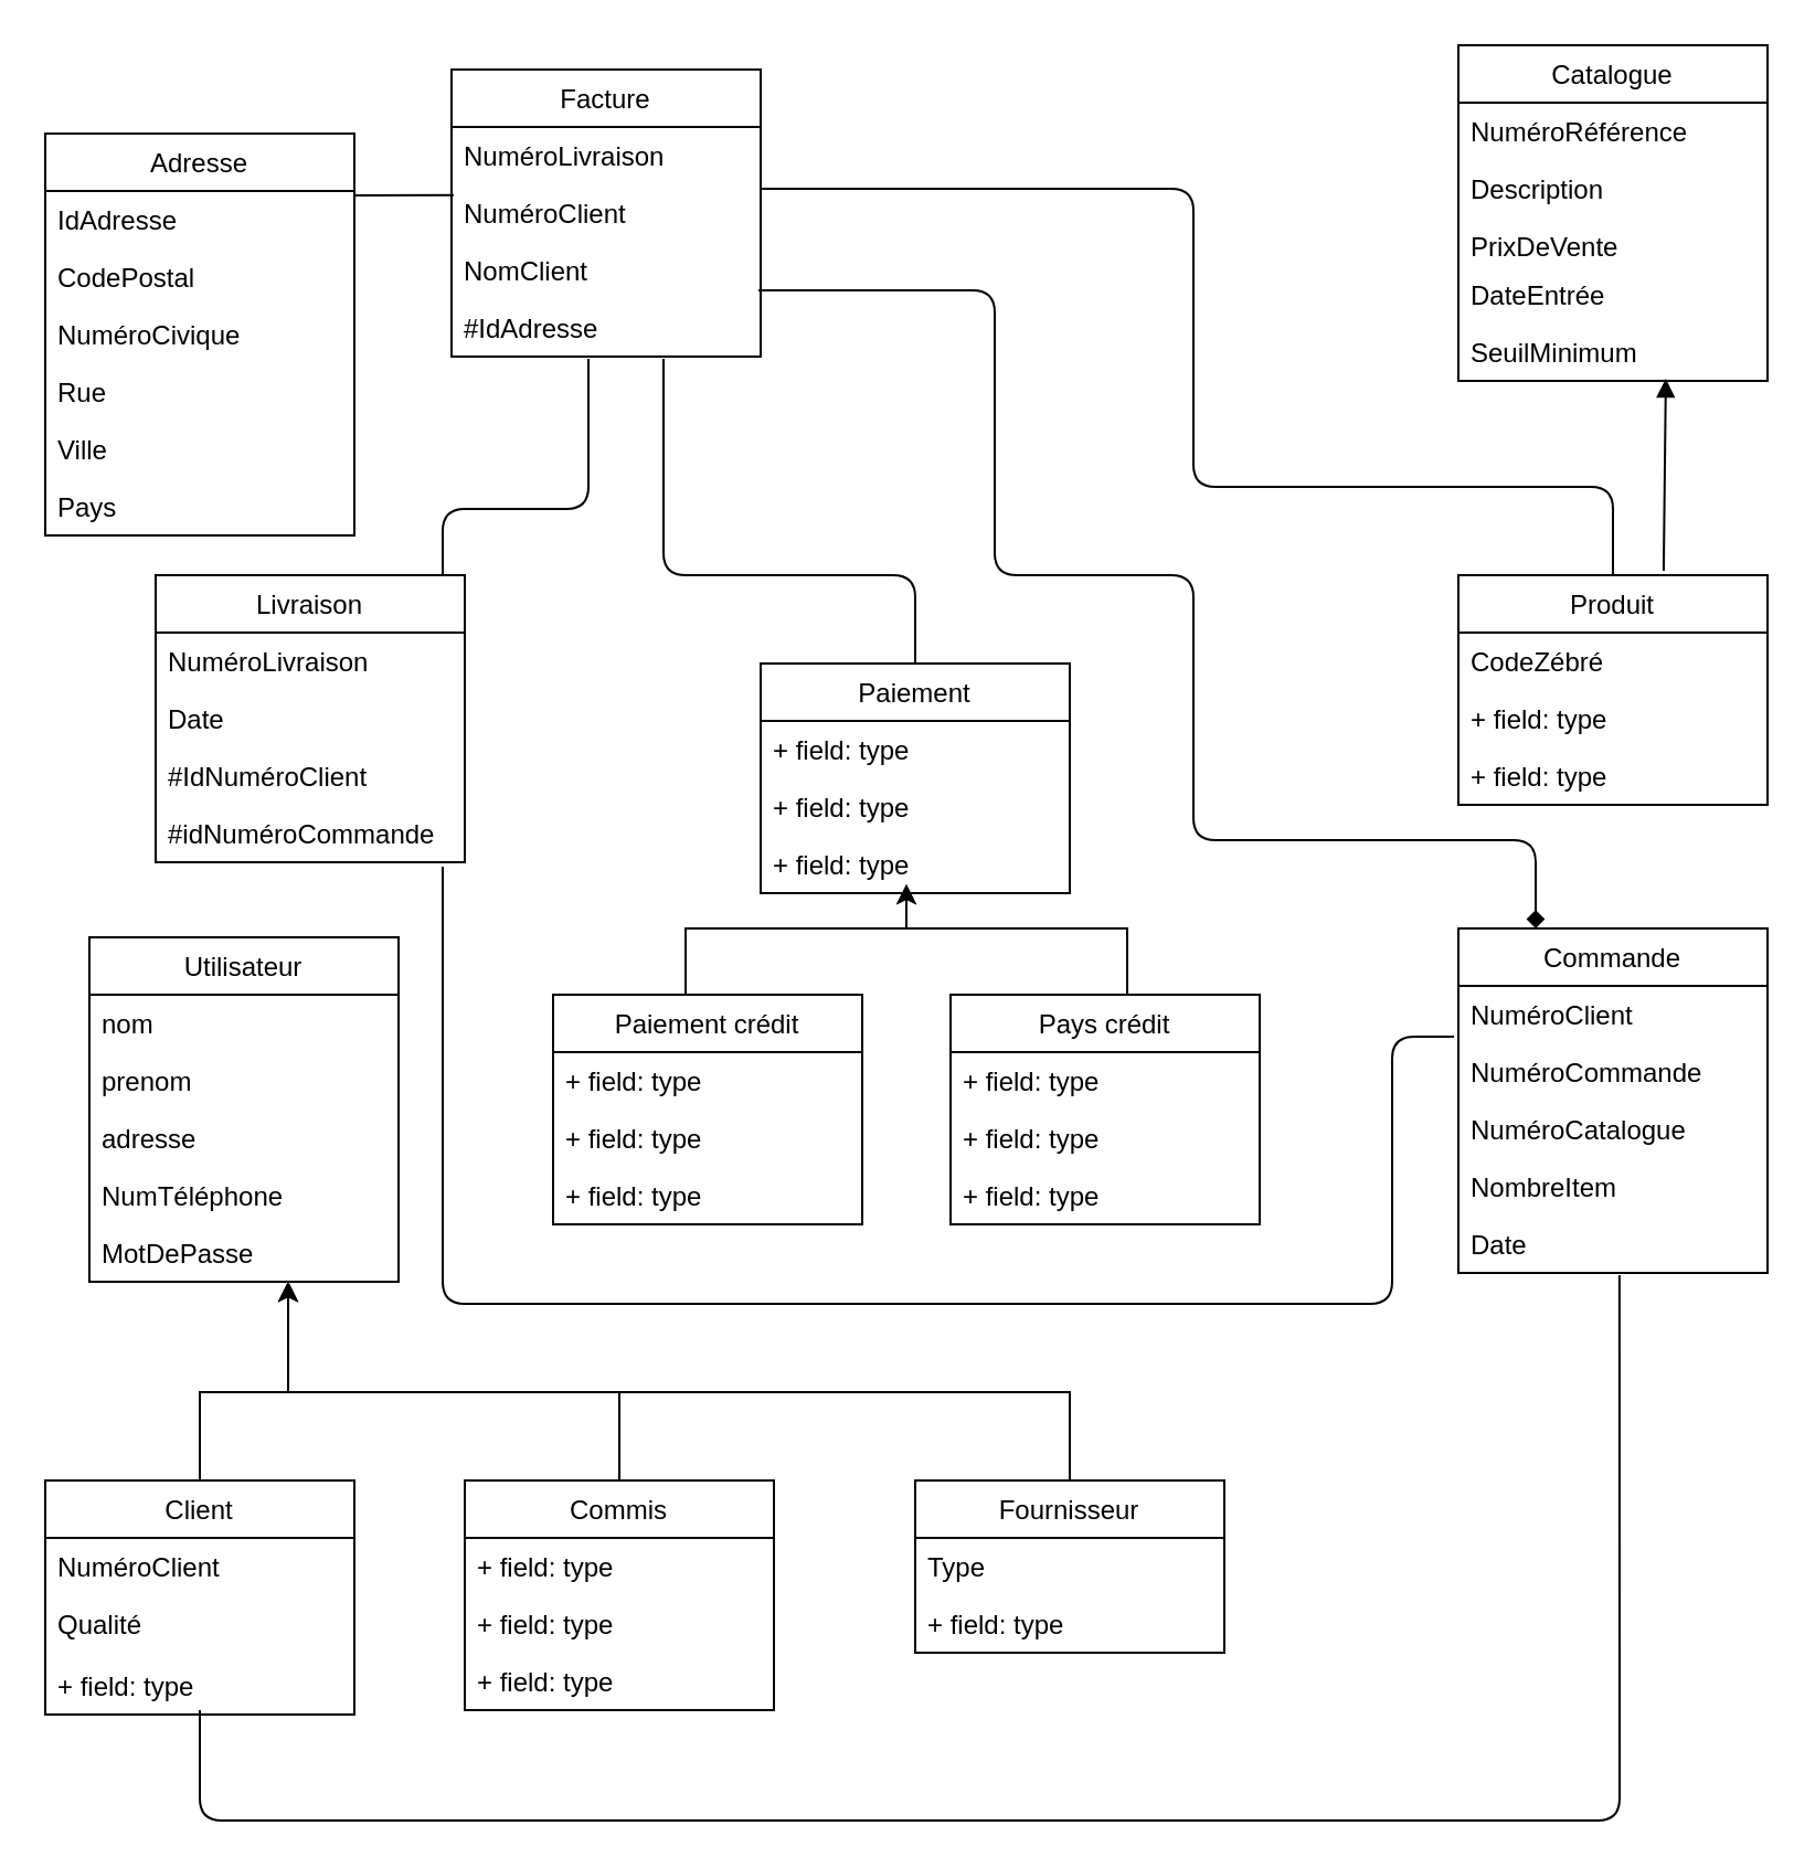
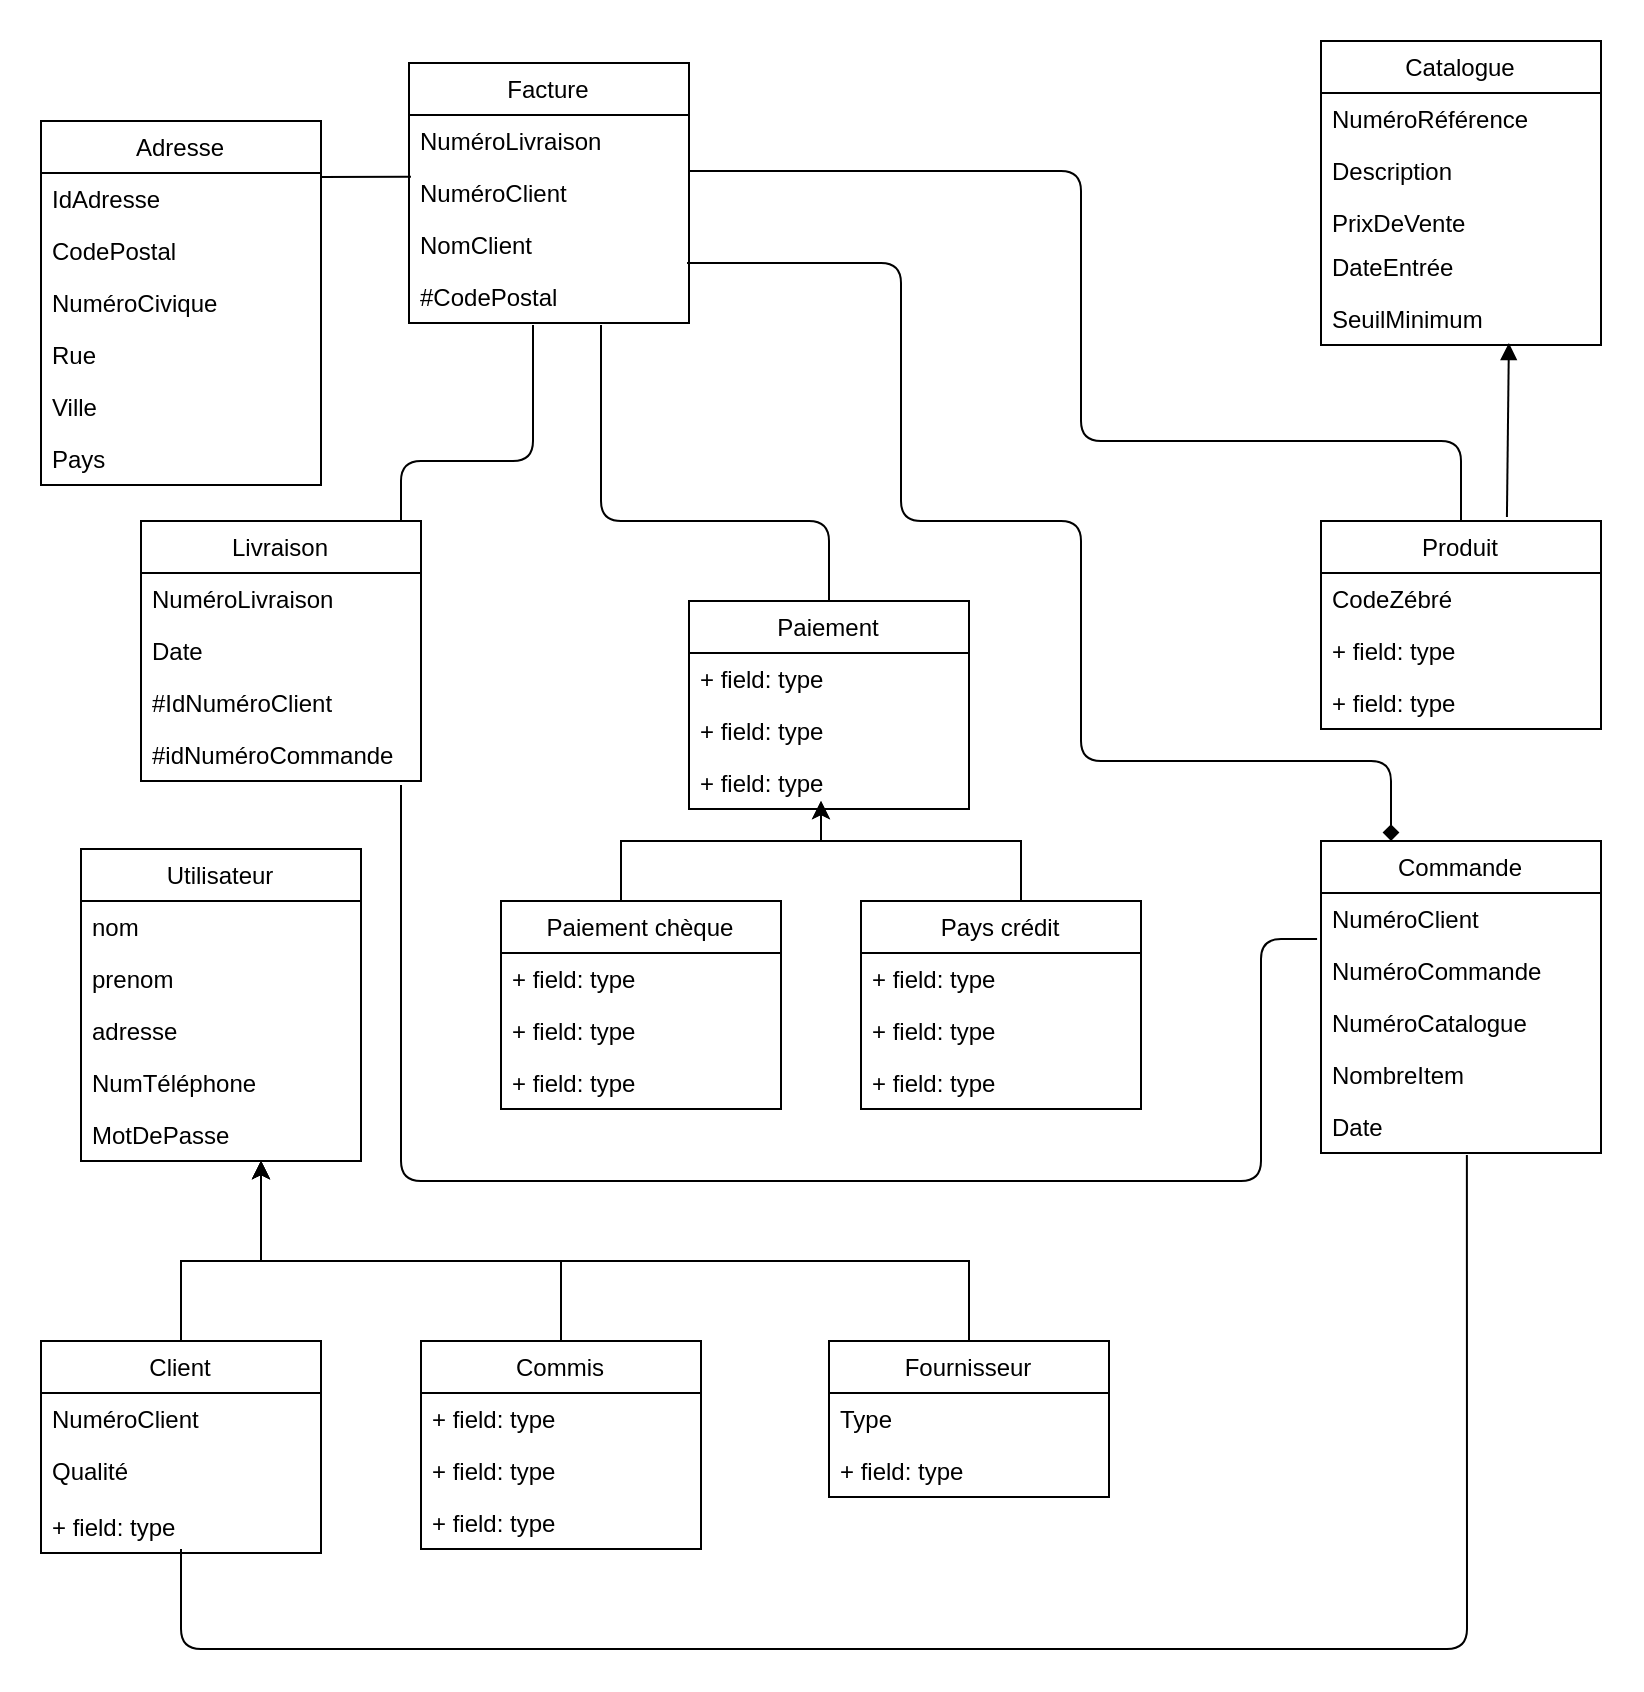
- <mxCell id="65" value="#IdAdresse" style="text;strokeColor=none;fillColor=none;align=left;verticalAlign=top;spacingLeft=4;spacingRight=4;overflow=hidden;rotatable=0;points=[[0,0.5],[1,0.5]];portConstraint=eastwest;" vertex="1" parent="61"><mxGeometry y="104" width="140" height="26" as="geometry" /></mxCell>
+ <mxCell id="65" value="#CodePostal" style="text;strokeColor=none;fillColor=none;align=left;verticalAlign=top;spacingLeft=4;spacingRight=4;overflow=hidden;rotatable=0;points=[[0,0.5],[1,0.5]];portConstraint=eastwest;" vertex="1" parent="61"><mxGeometry y="104" width="140" height="26" as="geometry" /></mxCell>
- <mxCell id="25" value="Paiement crédit" style="swimlane;fontStyle=0;childLayout=stackLayout;horizontal=1;startSize=26;fillColor=none;horizontalStack=0;resizeParent=1;resizeParentMax=0;resizeLast=0;collapsible=1;marginBottom=0;" parent="1" vertex="1"><mxGeometry x="250" y="450" width="140" height="104" as="geometry" /></mxCell>
+ <mxCell id="25" value="Paiement chèque" style="swimlane;fontStyle=0;childLayout=stackLayout;horizontal=1;startSize=26;fillColor=none;horizontalStack=0;resizeParent=1;resizeParentMax=0;resizeLast=0;collapsible=1;marginBottom=0;" parent="1" vertex="1"><mxGeometry x="250" y="450" width="140" height="104" as="geometry" /></mxCell>
